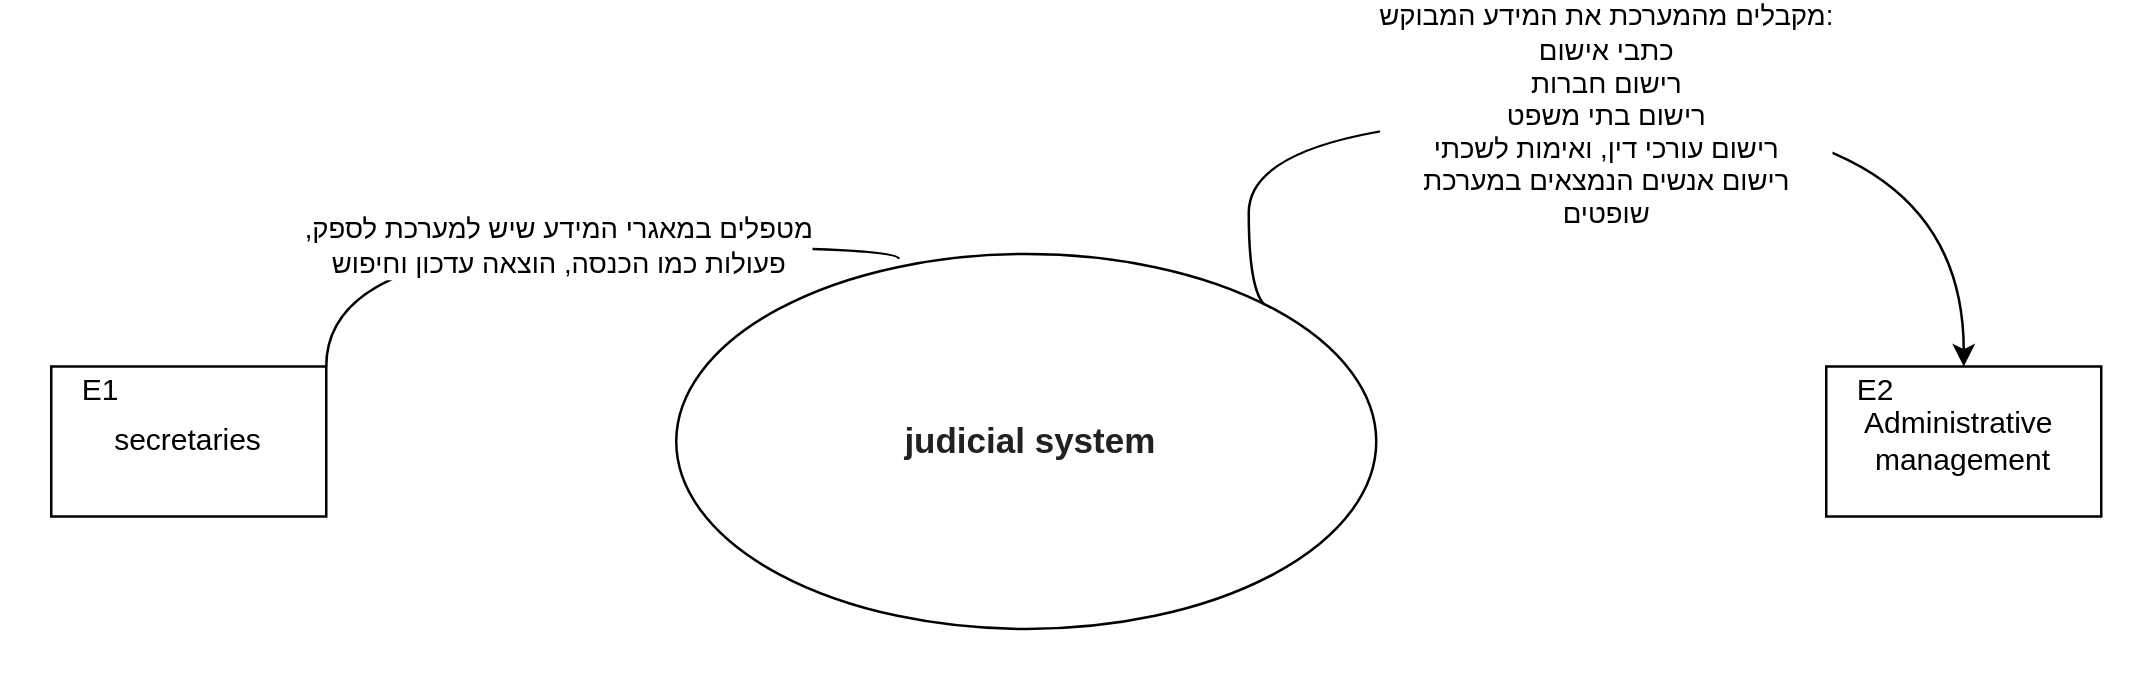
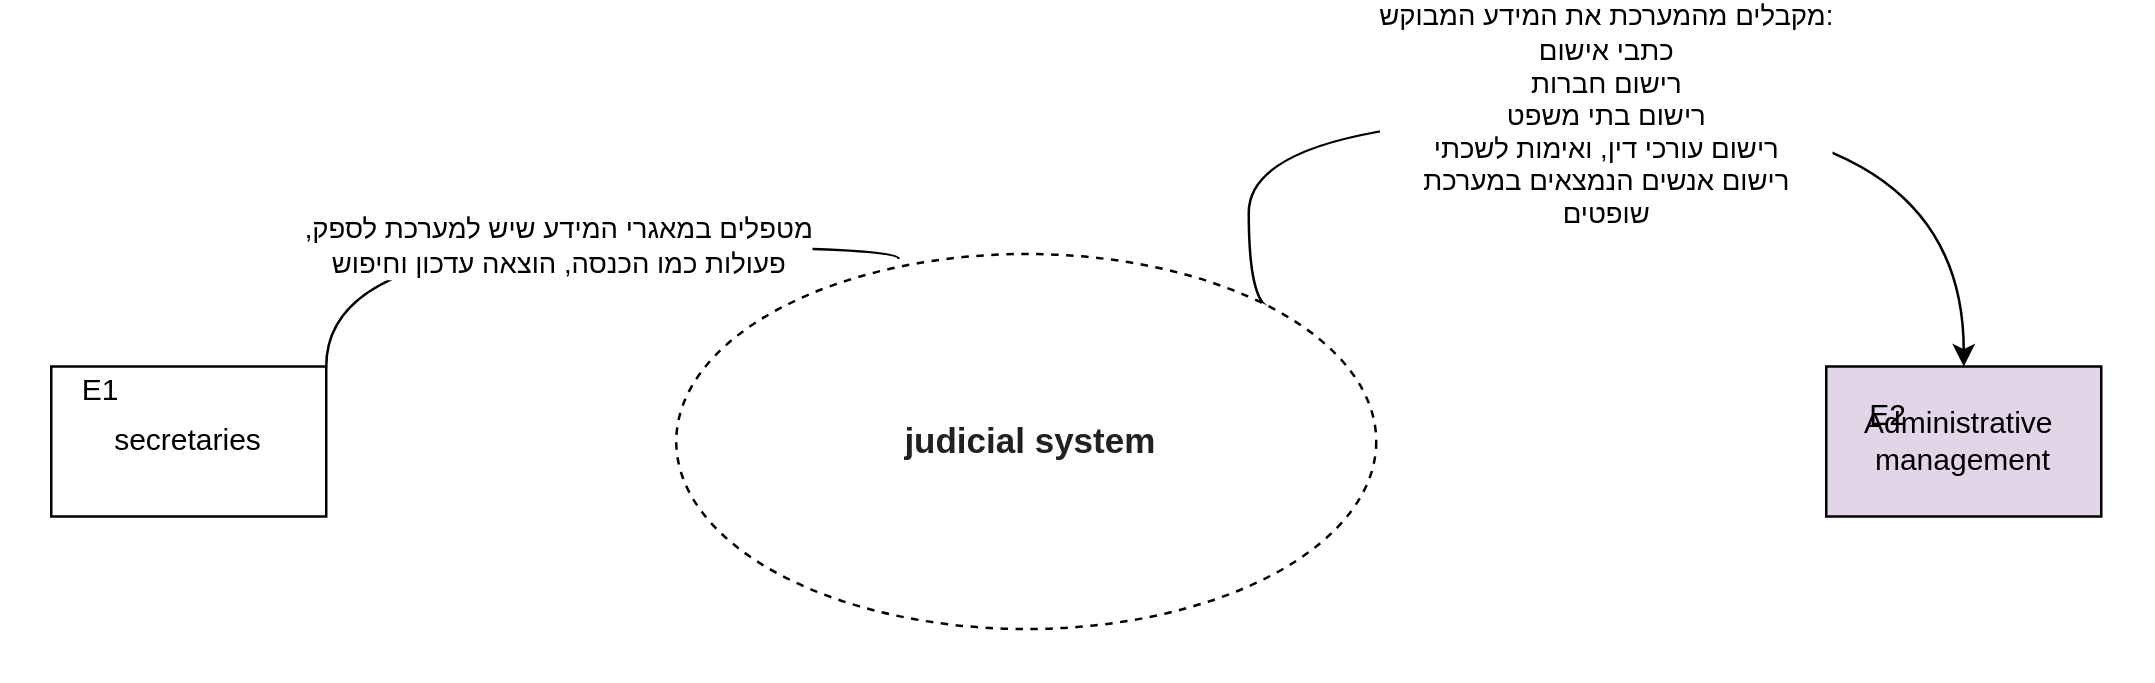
- <mxCell id="8" value="E2" style="text;html=1;strokeColor=none;fillColor=none;align=center;verticalAlign=middle;whiteSpace=wrap;rounded=0;" parent="1" vertex="1"><mxGeometry x="730" y="120" width="40" height="20" as="geometry" /></mxCell>
+ <mxCell id="8" value="E2" style="text;html=1;strokeColor=none;fillColor=none;align=center;verticalAlign=middle;whiteSpace=wrap;rounded=0;" parent="1" vertex="1"><mxGeometry x="735" y="130" width="40" height="20" as="geometry" /></mxCell>
- <mxCell id="3" value="&#10;&#10;&lt;span style=&quot;color: rgb(32, 33, 34); font-family: sans-serif; font-size: 14px; font-style: normal; font-weight: 400; letter-spacing: normal; text-indent: 0px; text-transform: none; word-spacing: 0px; background-color: rgb(255, 255, 255); display: inline; float: none;&quot;&gt;&lt;span&gt;&amp;nbsp;&lt;/span&gt;&lt;/span&gt;&lt;b style=&quot;color: rgb(32, 33, 34); font-family: sans-serif; font-size: 14px; font-style: normal; letter-spacing: normal; text-indent: 0px; text-transform: none; word-spacing: 0px; background-color: rgb(255, 255, 255);&quot;&gt;judicial system&lt;/b&gt;&#10;&#10;" style="ellipse;whiteSpace=wrap;html=1;" parent="1" vertex="1"><mxGeometry x="270" y="75" width="280" height="150" as="geometry" /></mxCell>
+ <mxCell id="3" value="&#10;&#10;&lt;span style=&quot;color: rgb(32, 33, 34); font-family: sans-serif; font-size: 14px; font-style: normal; font-weight: 400; letter-spacing: normal; text-indent: 0px; text-transform: none; word-spacing: 0px; background-color: rgb(255, 255, 255); display: inline; float: none;&quot;&gt;&lt;span&gt;&amp;nbsp;&lt;/span&gt;&lt;/span&gt;&lt;b style=&quot;color: rgb(32, 33, 34); font-family: sans-serif; font-size: 14px; font-style: normal; letter-spacing: normal; text-indent: 0px; text-transform: none; word-spacing: 0px; background-color: rgb(255, 255, 255);&quot;&gt;judicial system&lt;/b&gt;&#10;&#10;" style="ellipse;whiteSpace=wrap;html=1;dashed=1;" parent="1" vertex="1"><mxGeometry x="270" y="75" width="280" height="150" as="geometry" /></mxCell>
- <mxCell id="7" value="Administrative&amp;nbsp;&lt;br&gt;management" style="rounded=0;whiteSpace=wrap;html=1;" parent="1" vertex="1"><mxGeometry x="730" y="120" width="110" height="60" as="geometry" /></mxCell>
+ <mxCell id="7" value="Administrative&amp;nbsp;&lt;br&gt;management" style="rounded=0;whiteSpace=wrap;html=1;fillColor=#e1d5e7;" parent="1" vertex="1"><mxGeometry x="730" y="120" width="110" height="60" as="geometry" /></mxCell>
